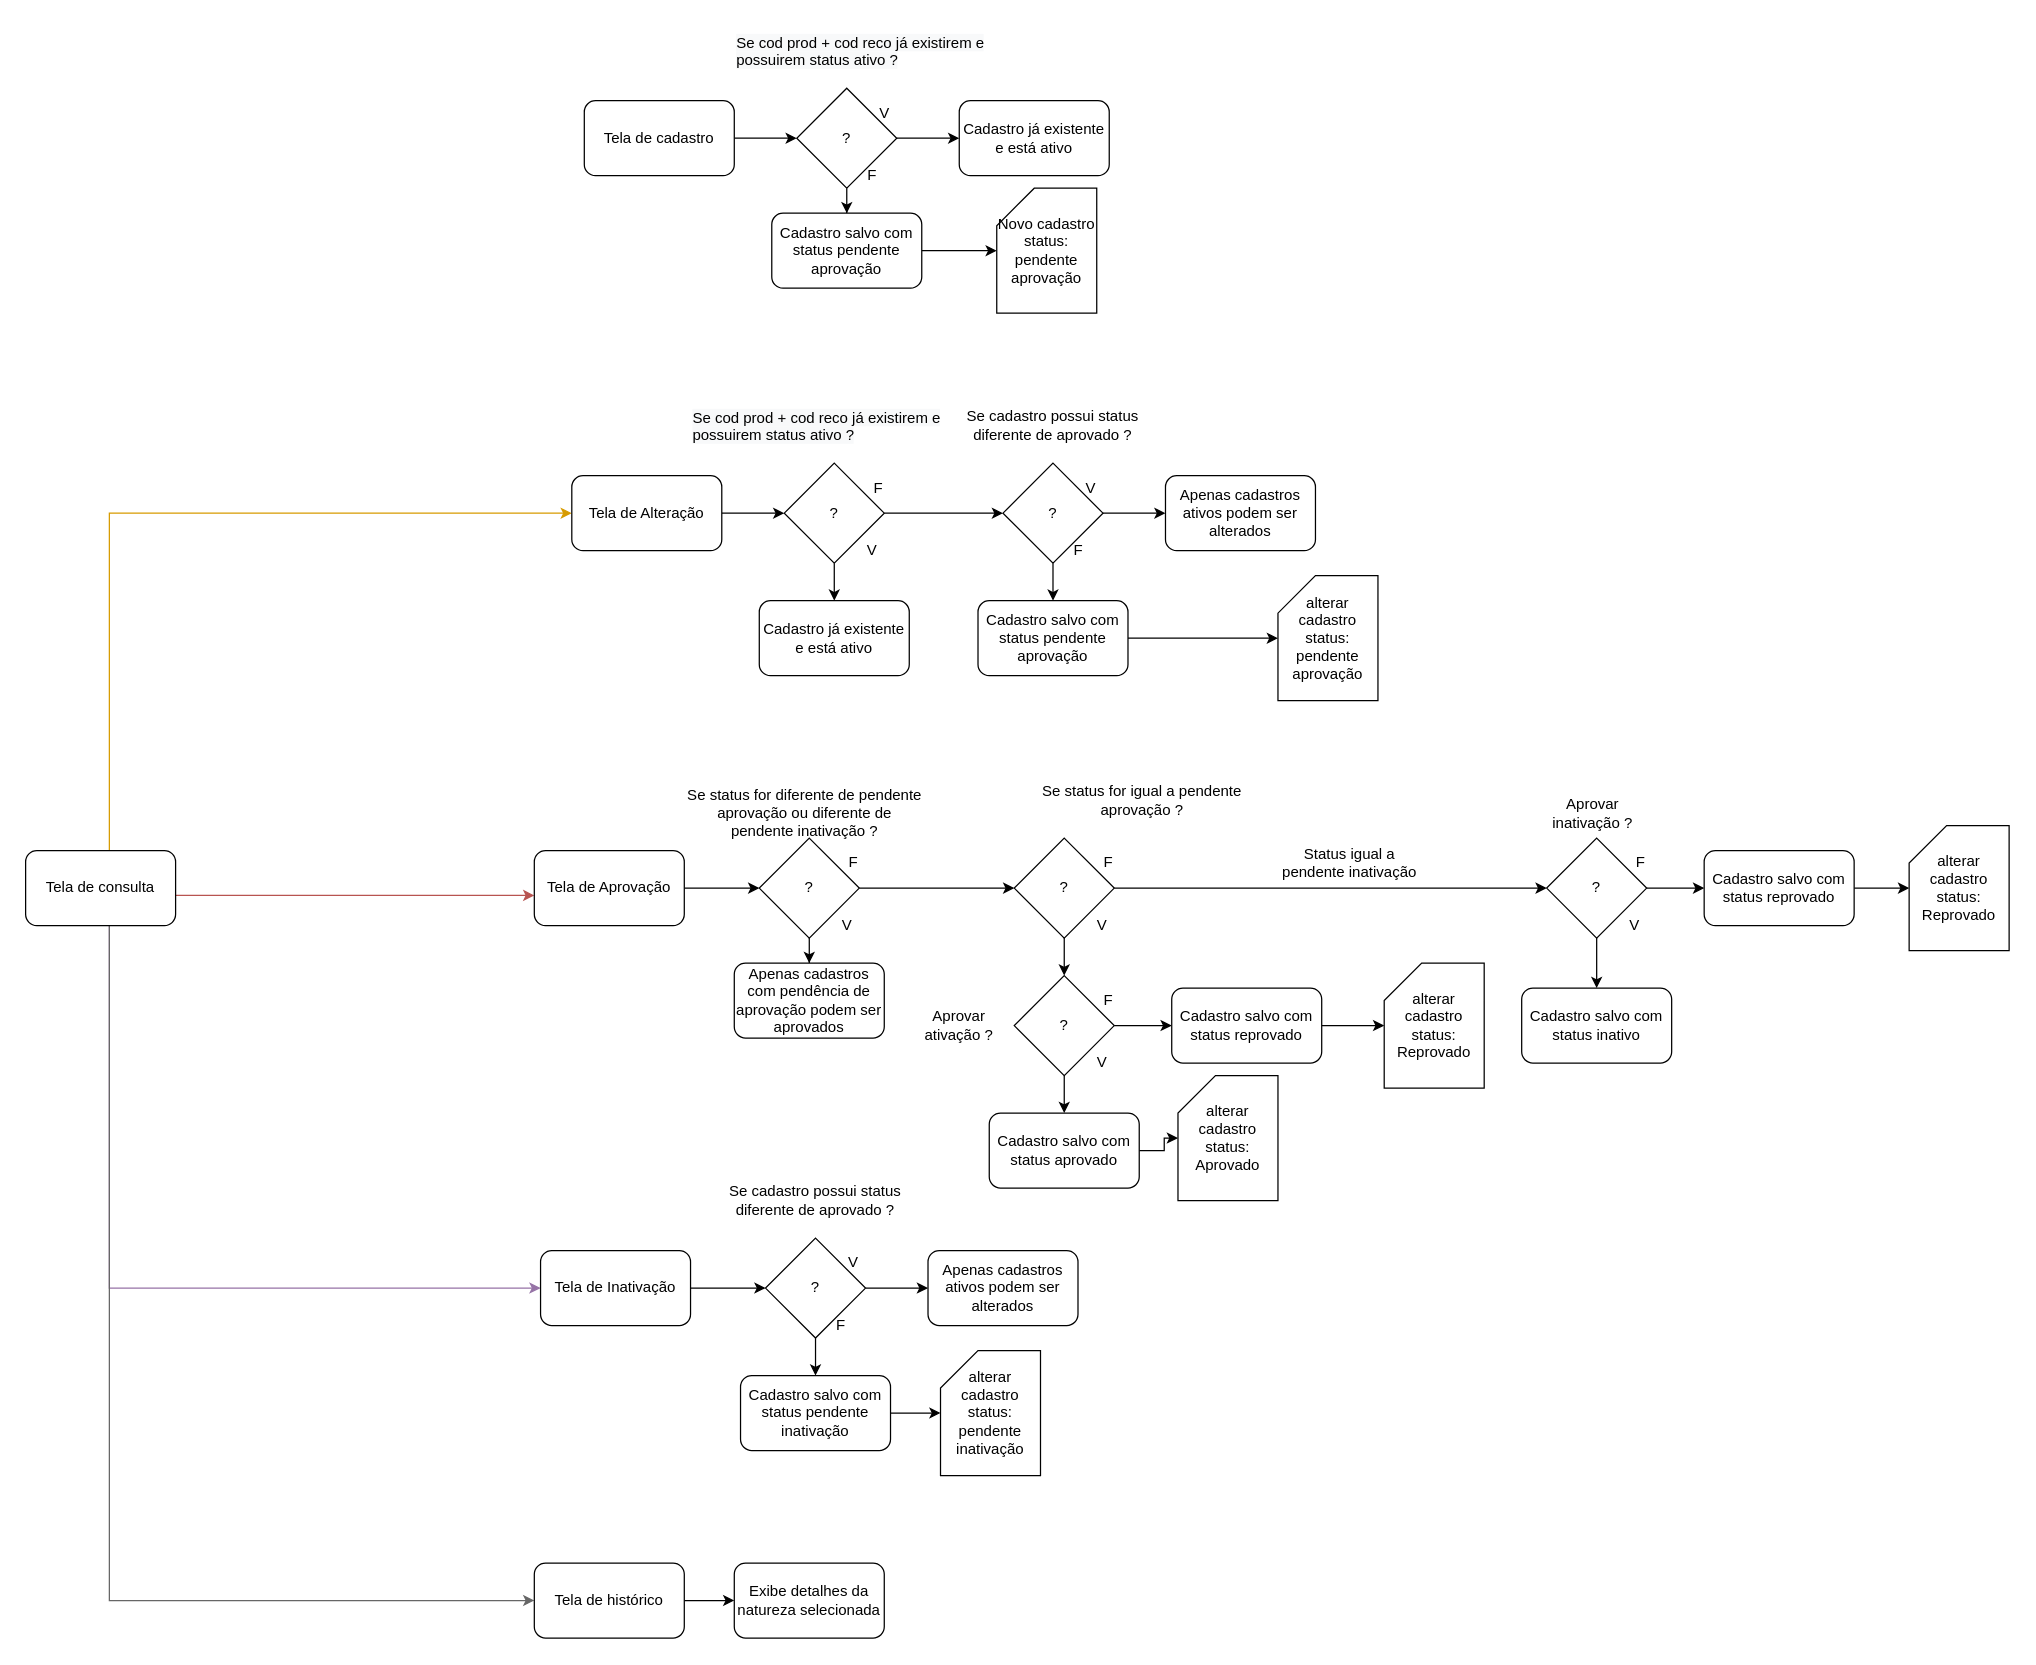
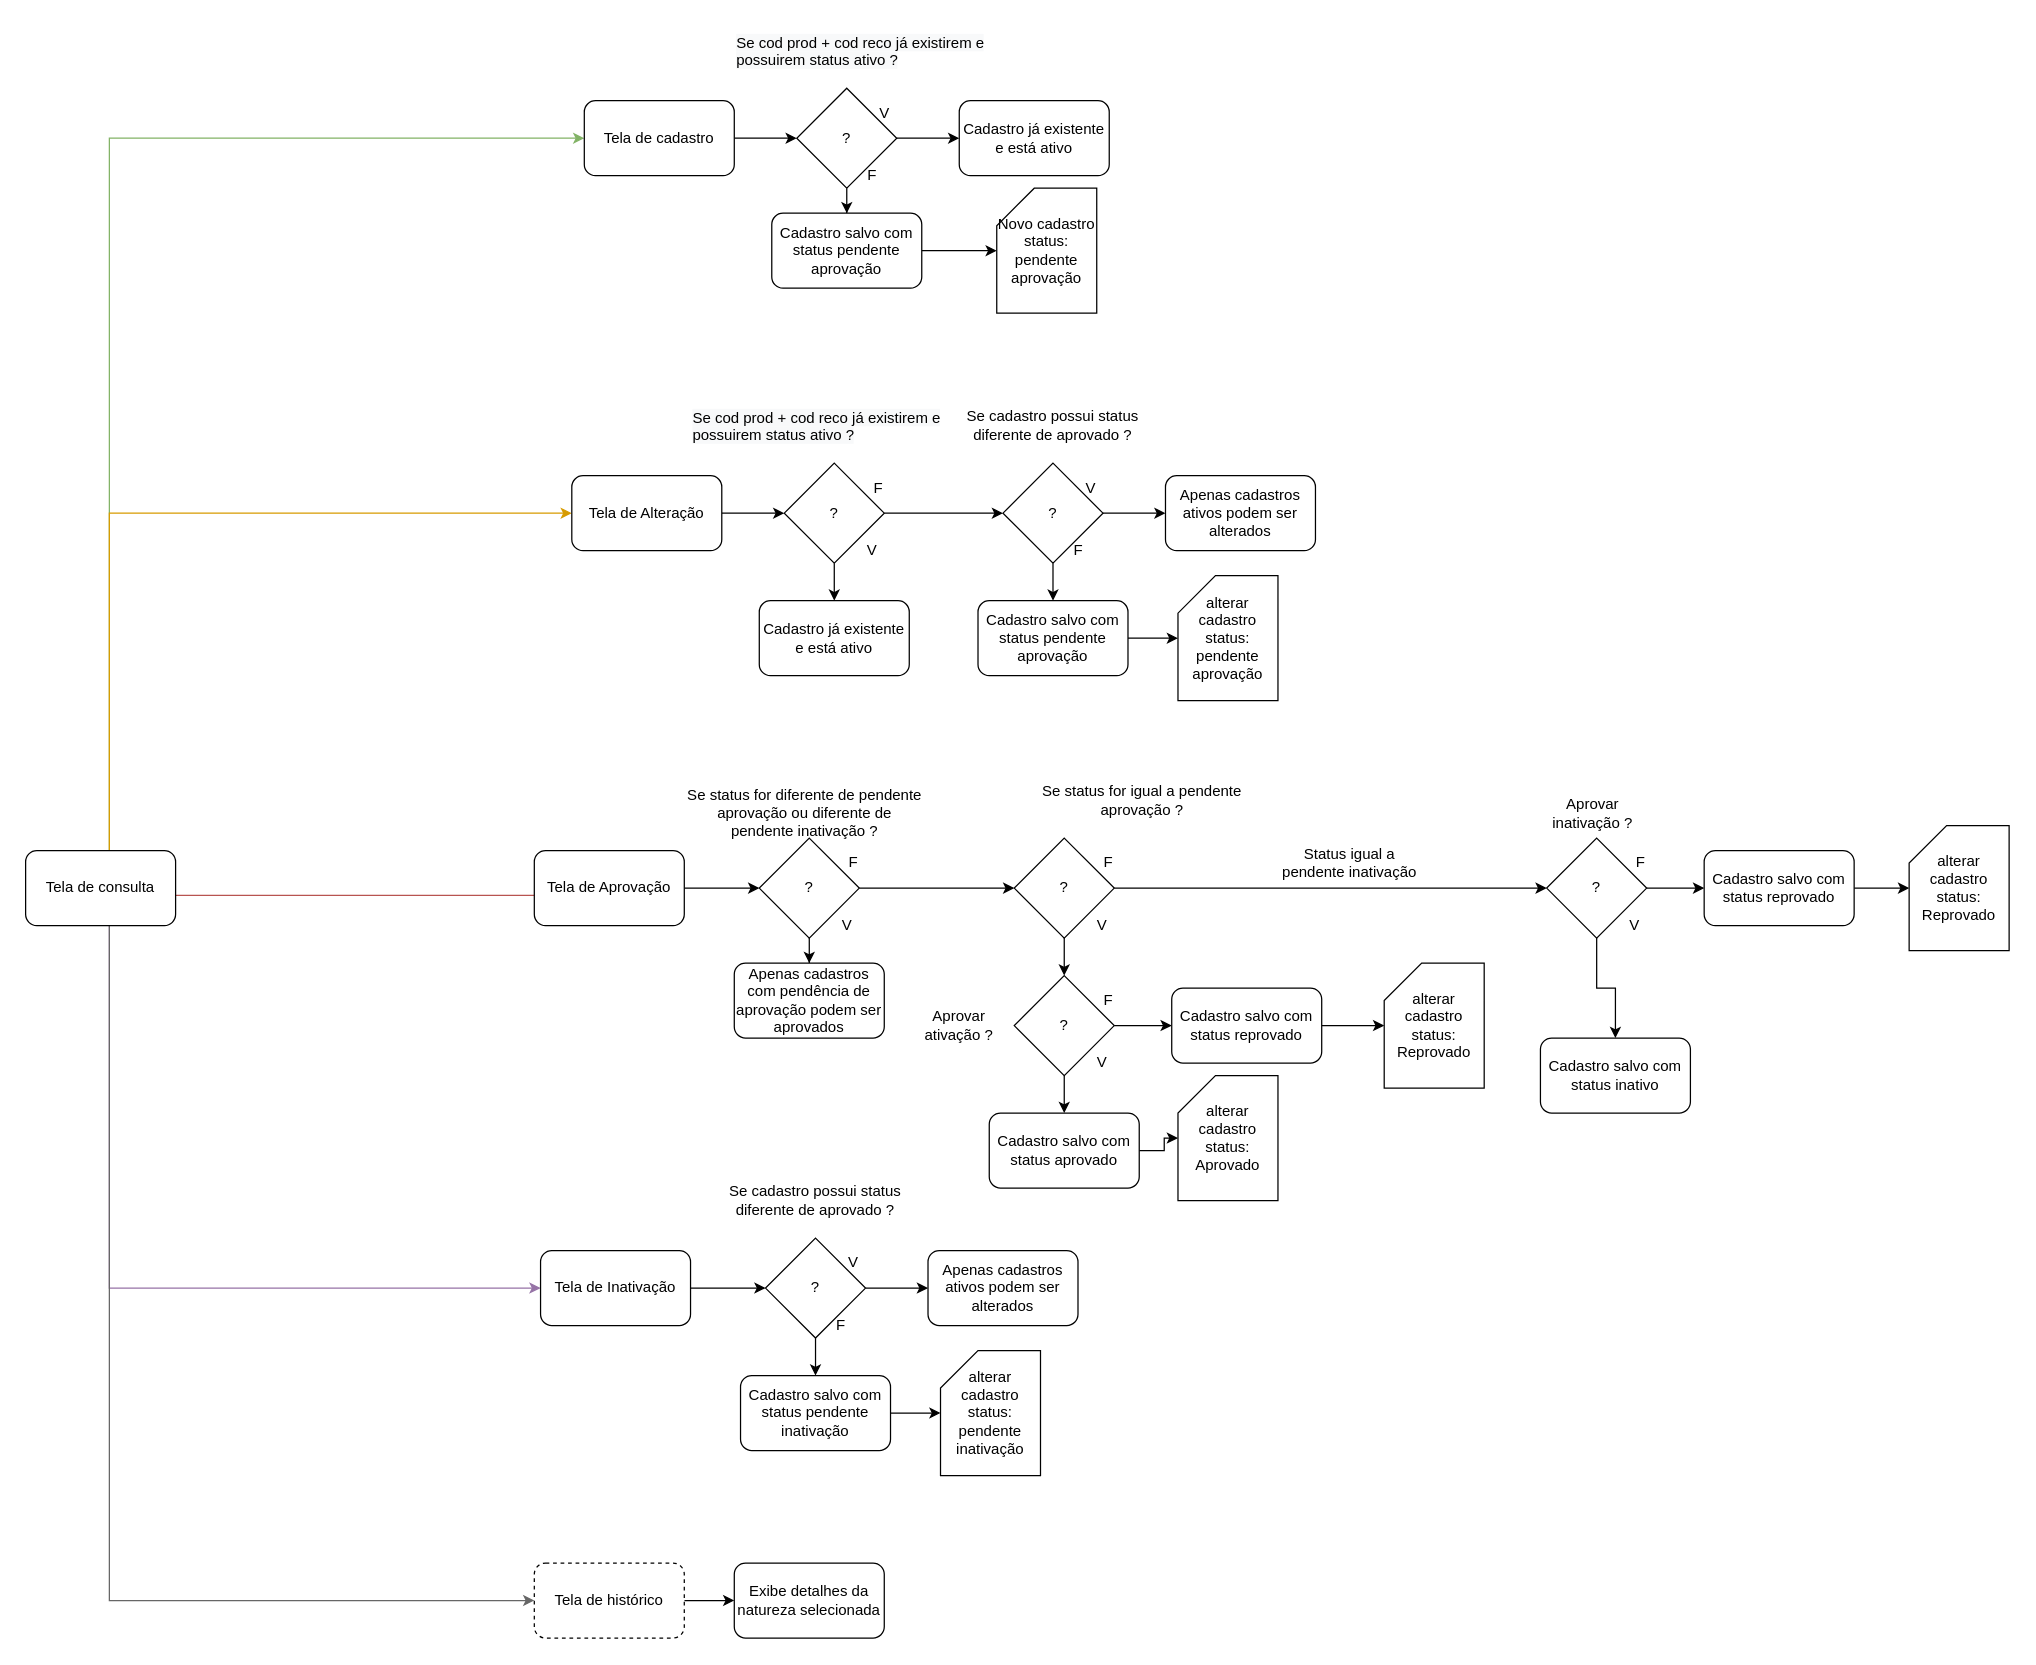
+ <mxCell id="2" style="edgeStyle=orthogonalEdgeStyle;rounded=0;orthogonalLoop=1;jettySize=auto;html=1;entryX=0;entryY=0.5;entryDx=0;entryDy=0;fillColor=#d5e8d4;strokeColor=#82b366;" edge="1" parent="1" source="7" target="17"><mxGeometry relative="1" as="geometry"><Array as="points"><mxPoint x="87" y="110" /></Array></mxGeometry></mxCell>
- <mxCell id="44" value="alterar cadastro&lt;br&gt;status: pendente aprovação" style="shape=card;whiteSpace=wrap;html=1;" vertex="1" parent="1"><mxGeometry x="1022" y="460" width="80" height="100" as="geometry" /></mxCell>
+ <mxCell id="44" value="alterar cadastro&lt;br&gt;status: pendente aprovação" style="shape=card;whiteSpace=wrap;html=1;" vertex="1" parent="1"><mxGeometry x="942" y="460" width="80" height="100" as="geometry" /></mxCell>
- <mxCell id="4" style="edgeStyle=orthogonalEdgeStyle;rounded=0;orthogonalLoop=1;jettySize=auto;html=1;entryX=0;entryY=0.597;entryDx=0;entryDy=0;entryPerimeter=0;fillColor=#f8cecc;strokeColor=#b85450;" edge="1" parent="1" source="7" target="13"><mxGeometry relative="1" as="geometry"><Array as="points"><mxPoint x="87" y="716" /></Array></mxGeometry></mxCell>
+ <mxCell id="4" style="edgeStyle=orthogonalEdgeStyle;rounded=0;orthogonalLoop=1;jettySize=auto;html=1;entryX=0;entryY=0.597;entryDx=0;entryDy=0;entryPerimeter=0;fillColor=#f8cecc;strokeColor=#b85450;endArrow=none;" edge="1" parent="1" source="7" target="13"><mxGeometry relative="1" as="geometry"><Array as="points"><mxPoint x="87" y="716" /></Array></mxGeometry></mxCell>
- <mxCell id="68" value="Cadastro salvo com status inativo" style="rounded=1;whiteSpace=wrap;html=1;" vertex="1" parent="1"><mxGeometry x="1217" y="790" width="120" height="60" as="geometry" /></mxCell>
+ <mxCell id="68" value="Cadastro salvo com status inativo" style="rounded=1;whiteSpace=wrap;html=1;" vertex="1" parent="1"><mxGeometry x="1232" y="830" width="120" height="60" as="geometry" /></mxCell>
- <mxCell id="9" value="Tela de histórico" style="rounded=1;whiteSpace=wrap;html=1;" vertex="1" parent="1"><mxGeometry x="427" y="1250" width="120" height="60" as="geometry" /></mxCell>
+ <mxCell id="9" value="Tela de histórico" style="rounded=1;whiteSpace=wrap;html=1;dashed=1;" vertex="1" parent="1"><mxGeometry x="427" y="1250" width="120" height="60" as="geometry" /></mxCell>
